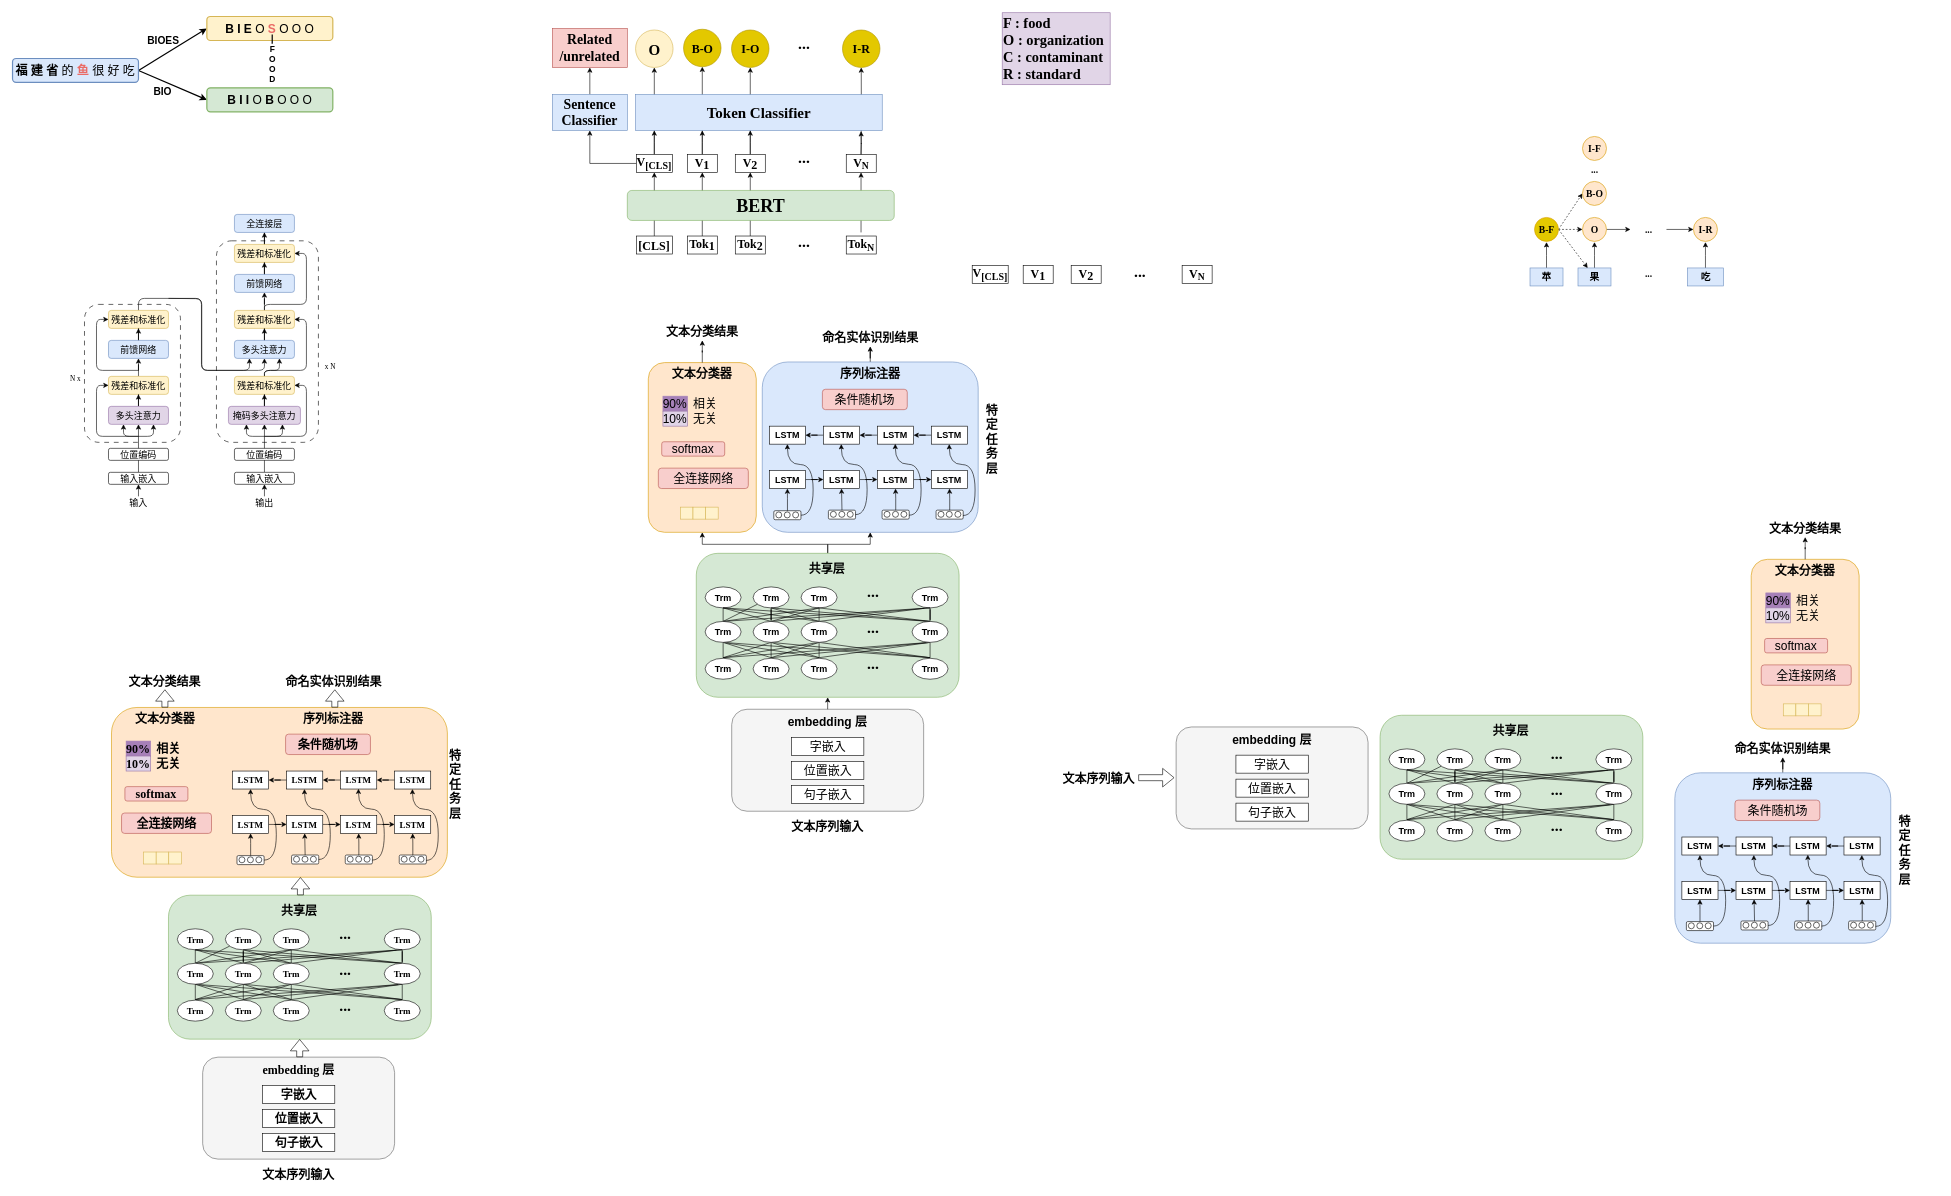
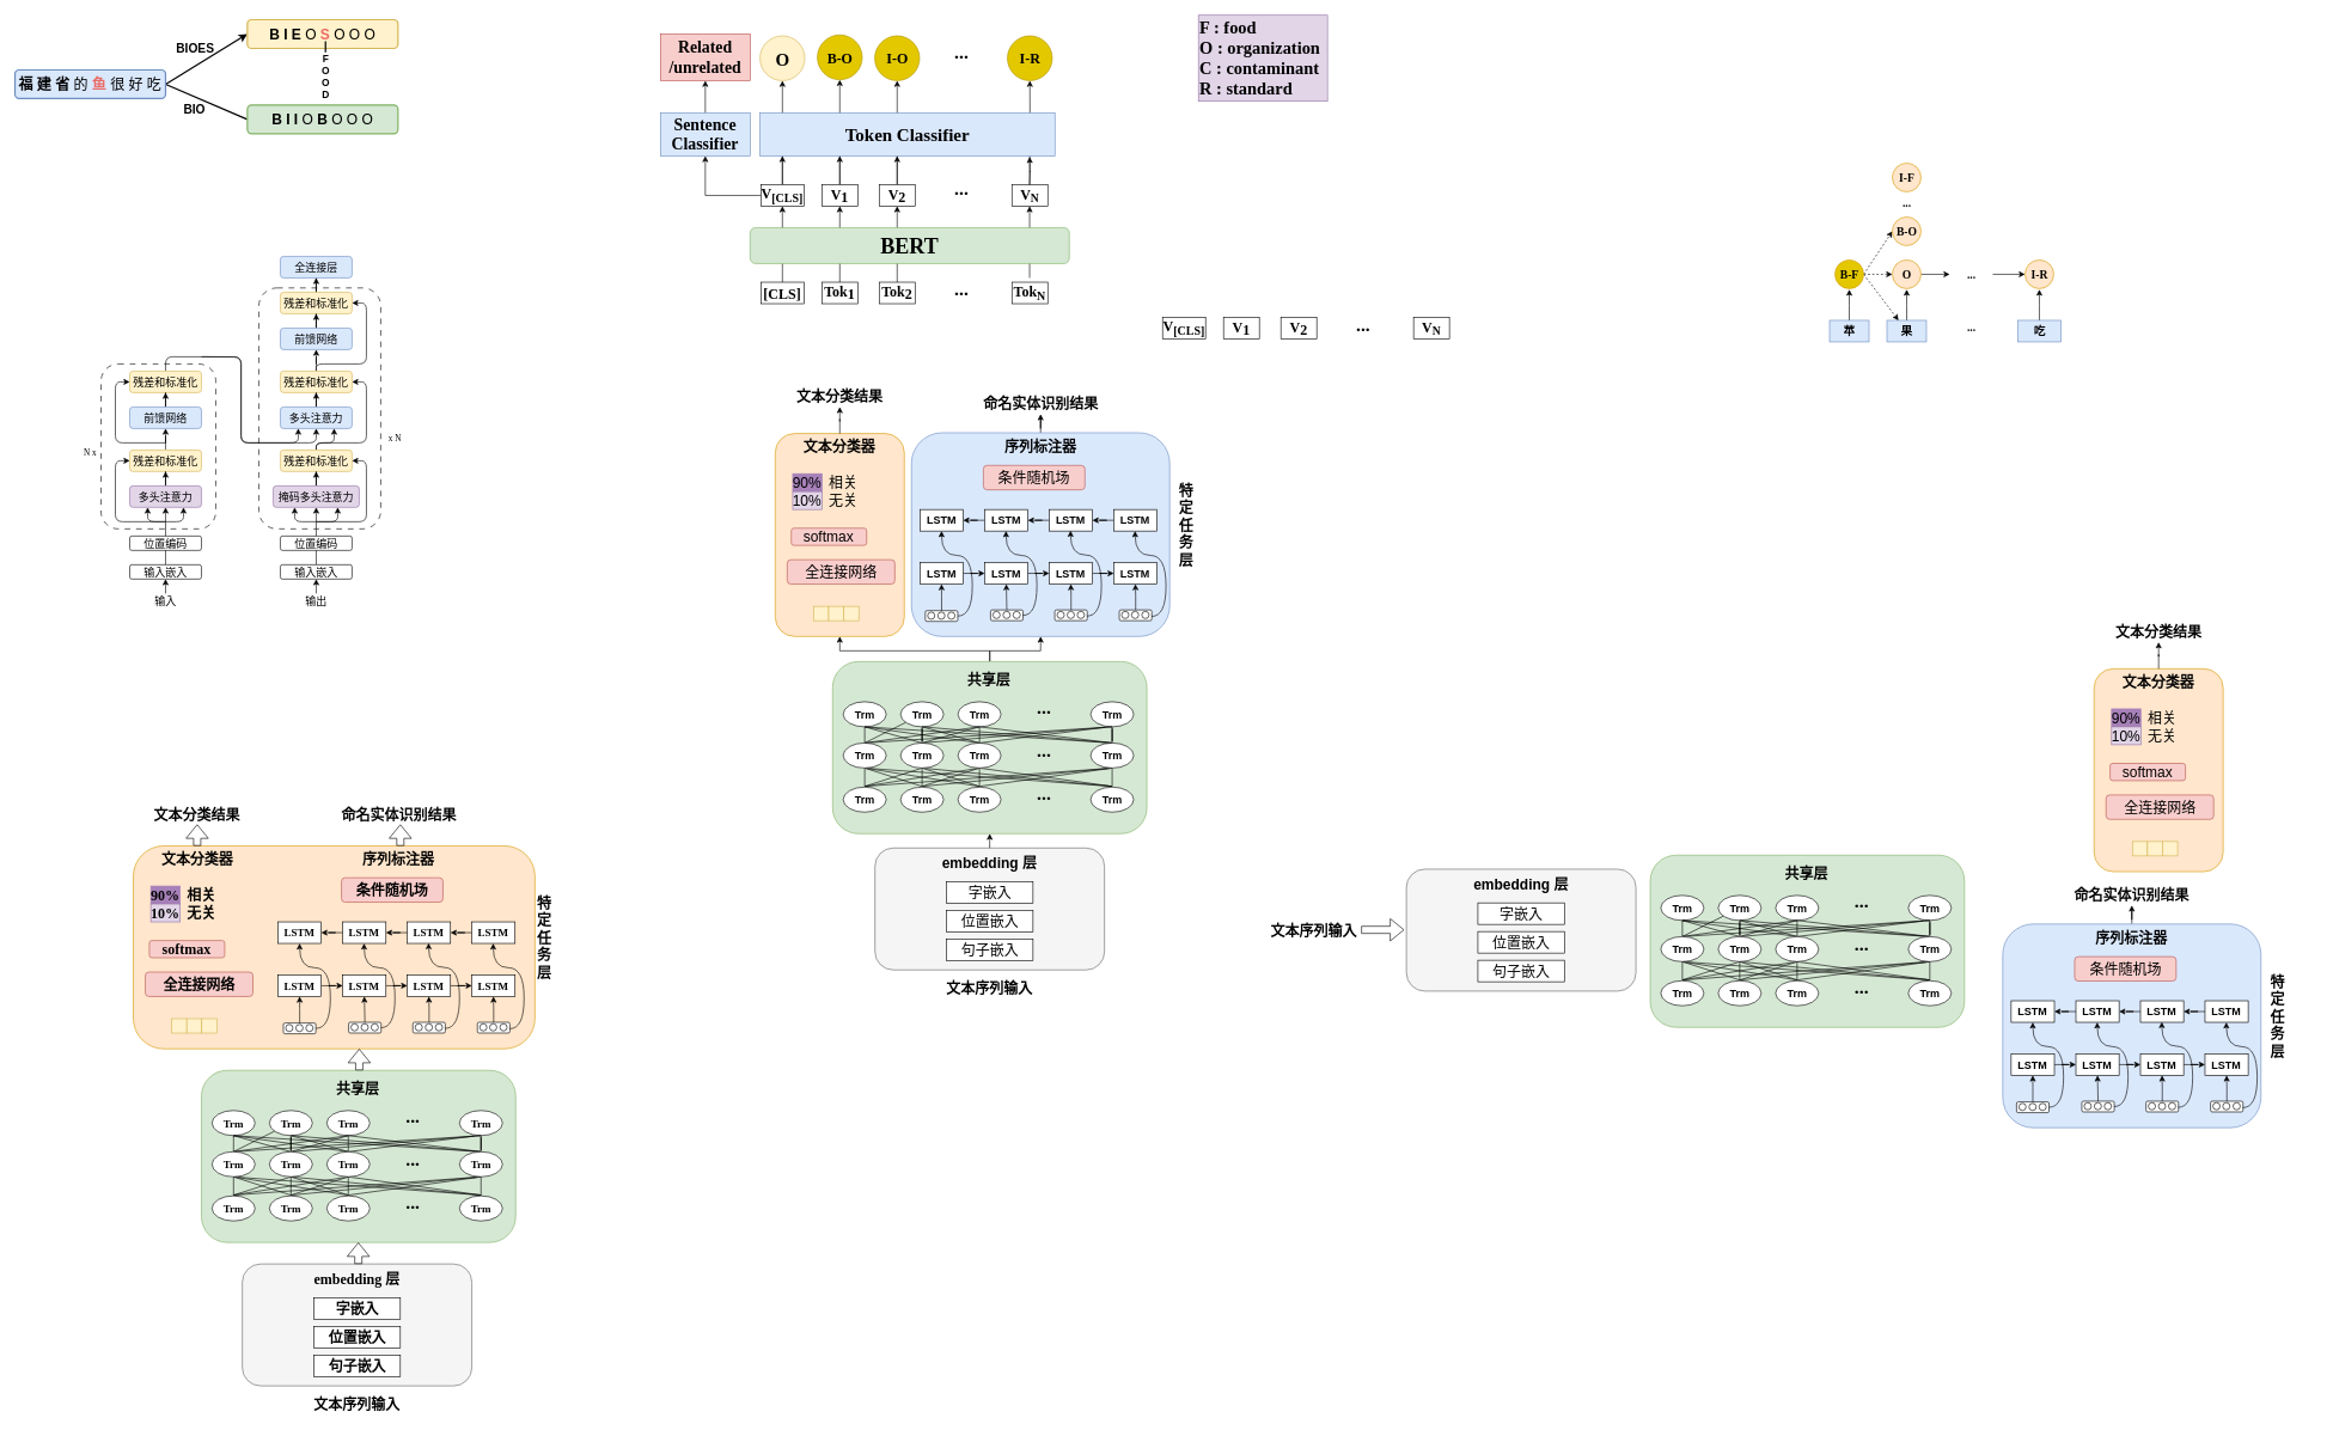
- <mxCell id="8" style="rounded=0;orthogonalLoop=1;jettySize=auto;html=1;entryX=0;entryY=0.5;entryDx=0;entryDy=0;fontSize=18;exitX=1;exitY=0.5;exitDx=0;exitDy=0;strokeWidth=2;" parent="1" source="12" target="13" edge="1"><mxGeometry relative="1" as="geometry" /></mxCell>
+ <mxCell id="8" style="rounded=0;orthogonalLoop=1;jettySize=auto;html=1;entryX=0;entryY=0.5;entryDx=0;entryDy=0;fontSize=18;exitX=1;exitY=0.5;exitDx=0;exitDy=0;strokeWidth=2;endArrow=none;" parent="1" source="12" target="13" edge="1"><mxGeometry relative="1" as="geometry" /></mxCell>
